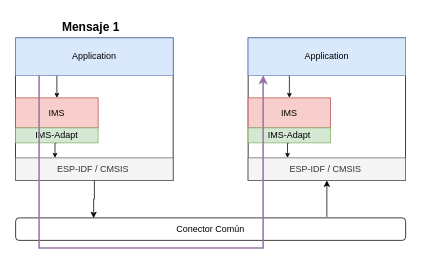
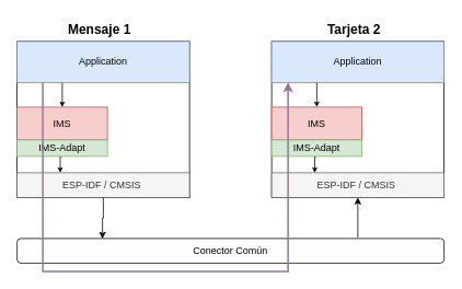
+ <mxCell id="19" value="Tarjeta 2" style="text;html=1;align=center;verticalAlign=middle;resizable=0;points=[];autosize=1;strokeColor=none;fillColor=none;fontStyle=1;fontSize=16;" vertex="1" parent="1"><mxGeometry x="390" y="20" width="80" height="30" as="geometry" /></mxCell>
